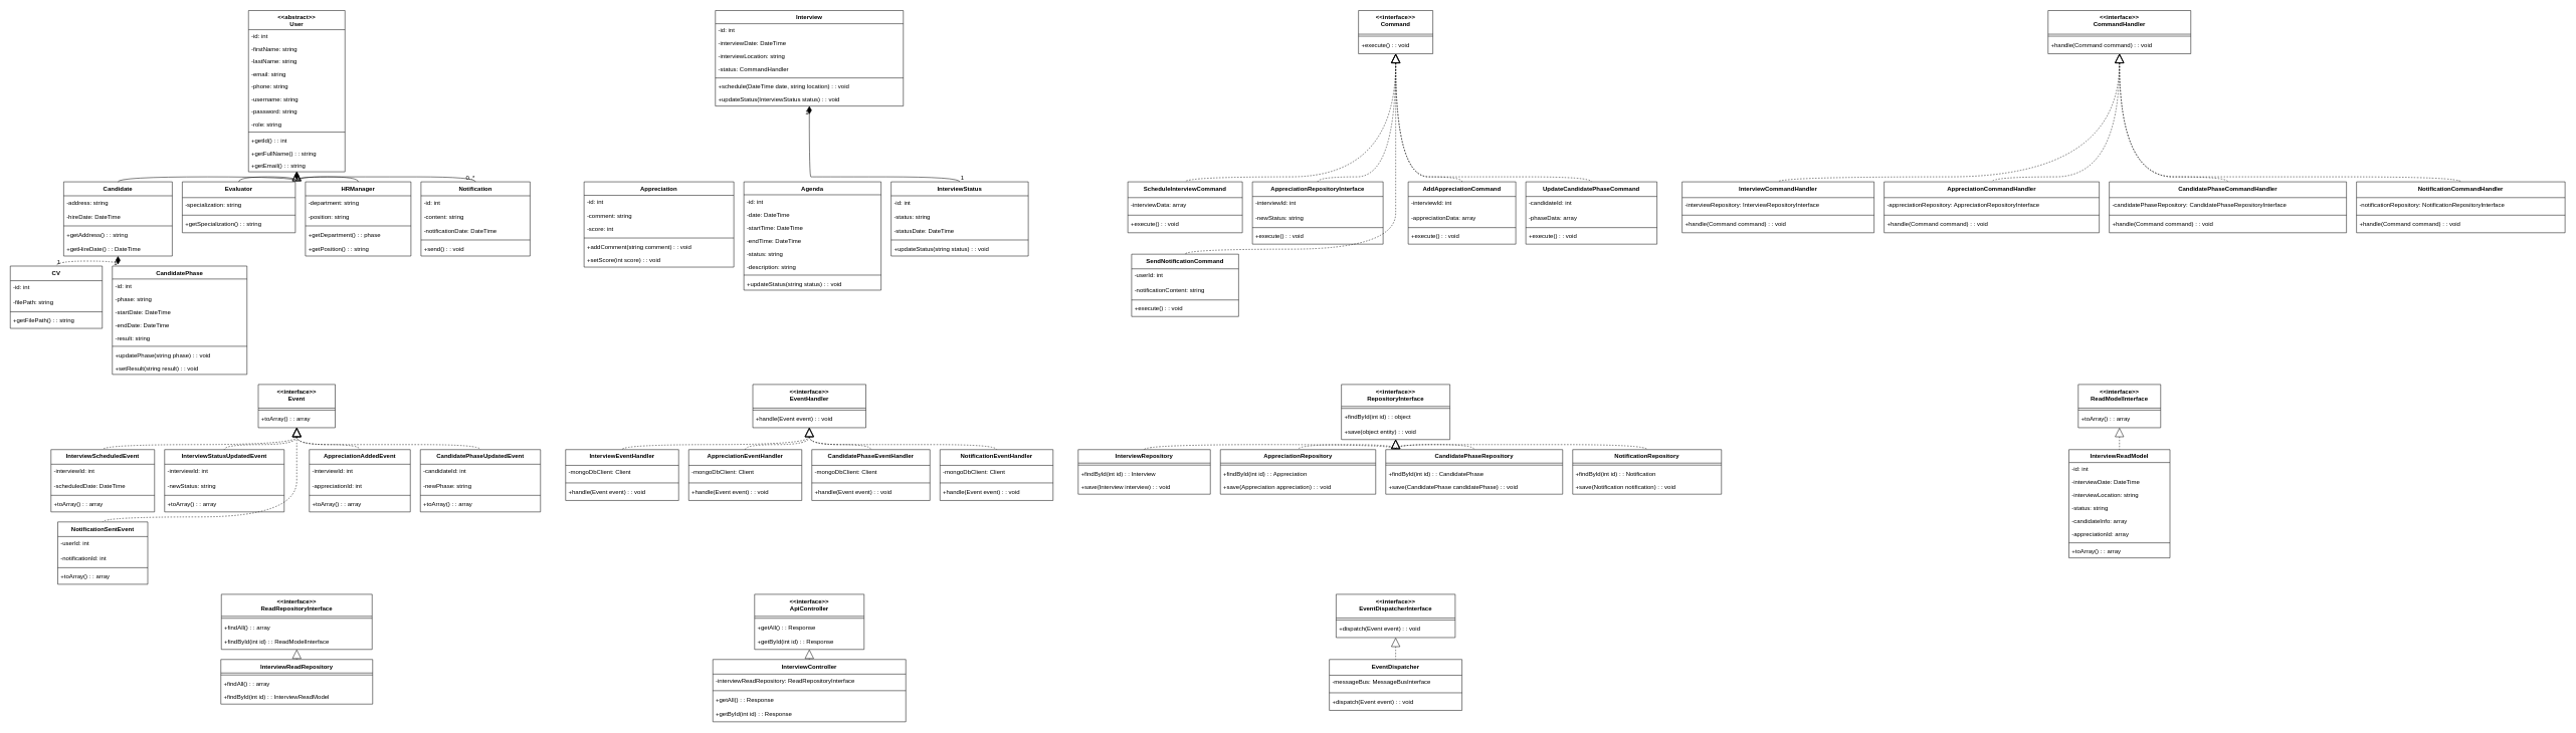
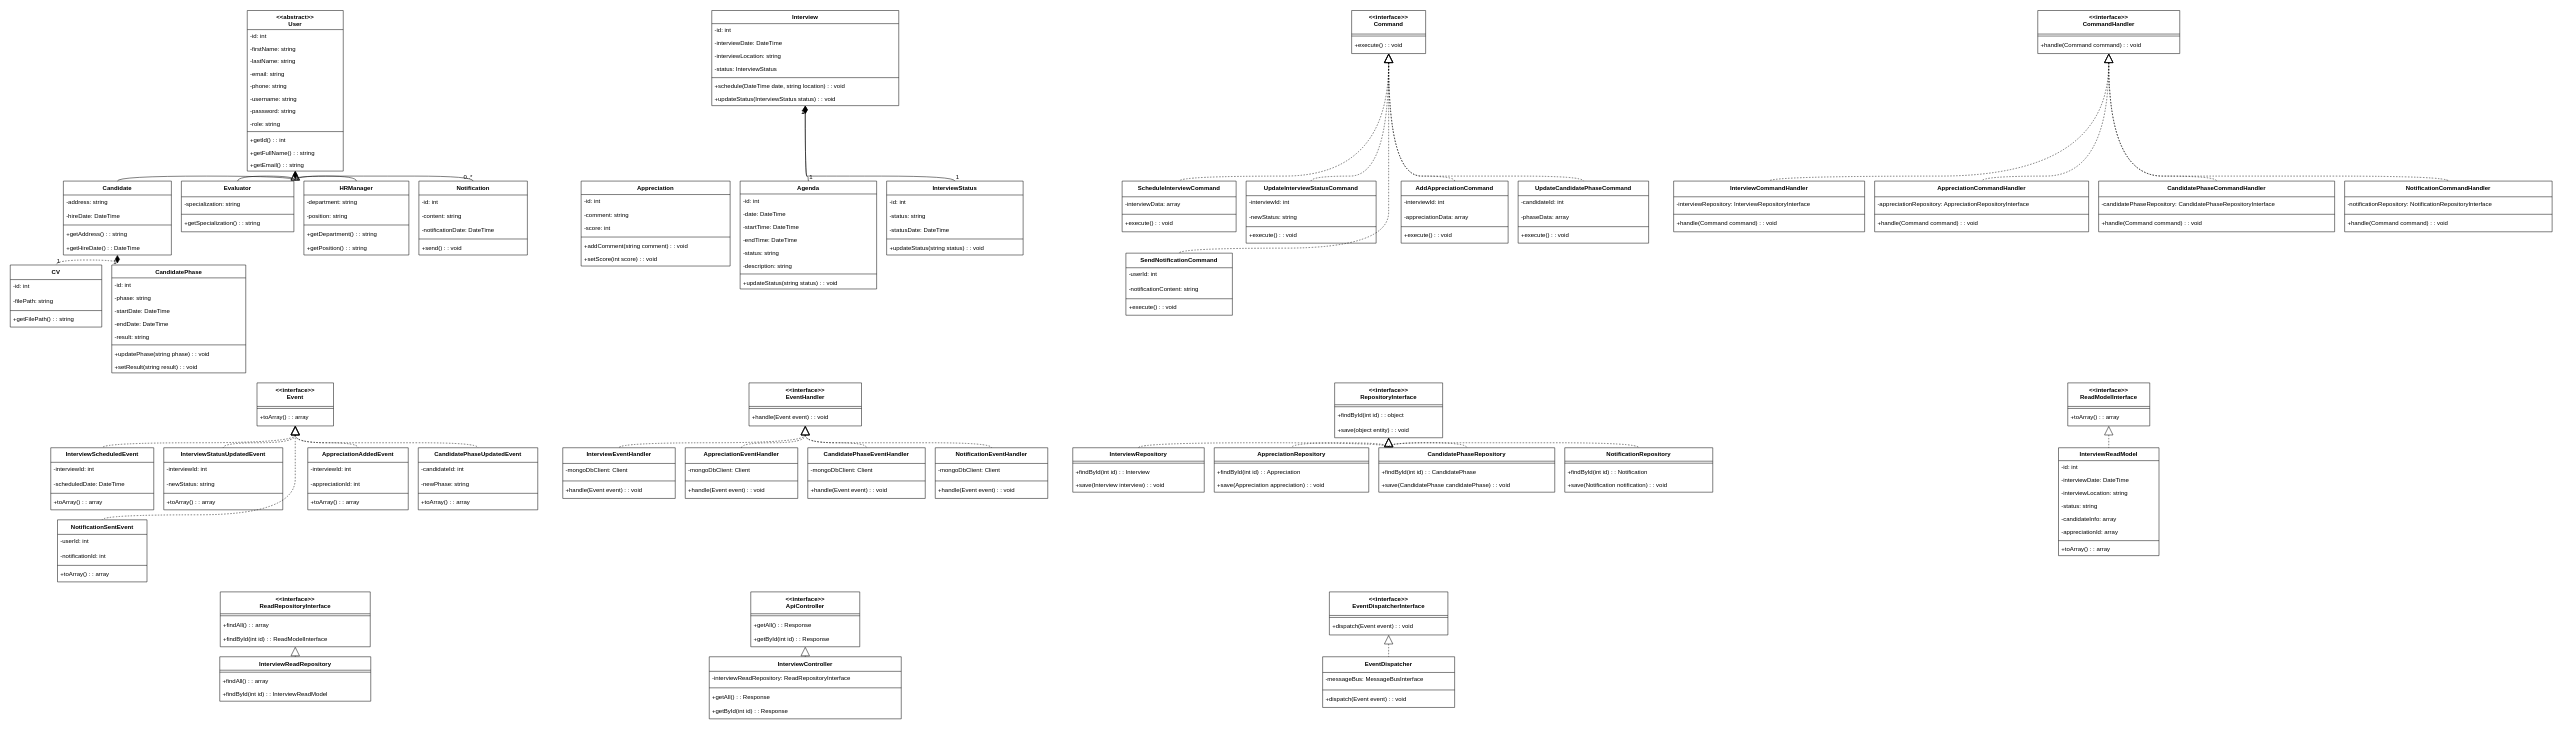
- <mxCell id="35" value="-status: CommandHandler" style="text;strokeColor=none;fillColor=none;align=left;verticalAlign=top;spacingLeft=4;spacingRight=4;overflow=hidden;rotatable=0;points=[[0,0.5],[1,0.5]];portConstraint=eastwest;" vertex="1" parent="31"><mxGeometry y="104.257" width="374" height="26" as="geometry" /></mxCell>
+ <mxCell id="35" value="-status: InterviewStatus" style="text;strokeColor=none;fillColor=none;align=left;verticalAlign=top;spacingLeft=4;spacingRight=4;overflow=hidden;rotatable=0;points=[[0,0.5],[1,0.5]];portConstraint=eastwest;" vertex="1" parent="31"><mxGeometry y="104.257" width="374" height="26" as="geometry" /></mxCell>
+ <mxCell id="242" value="" style="curved=1;startArrow=diamondThin;startSize=14;startFill=1;endArrow=none;rounded=0;edgeStyle=orthogonalEdgeStyle;" edge="1" parent="1" source="31" target="51"><mxGeometry relative="1" as="geometry"><Array as="points"><mxPoint x="1610" y="205.257" /><mxPoint x="1610" y="351.184" /><mxPoint x="1616.25" y="351.184" /><mxPoint x="1616.25" y="356.184" /></Array></mxGeometry></mxCell>
+ <mxCell id="243" value="1" style="edgeLabel;resizable=0;labelBackgroundColor=none;fontSize=12;align=right;verticalAlign=top;" vertex="1" parent="242"><mxGeometry x="-1" relative="1" as="geometry" /></mxCell>
+ <mxCell id="244" value="1" style="edgeLabel;resizable=0;labelBackgroundColor=none;fontSize=12;align=left;verticalAlign=bottom;" vertex="1" parent="242"><mxGeometry x="1" relative="1" as="geometry" /></mxCell>
- <mxCell id="88" value="AppreciationRepositoryInterface" style="swimlane;fontStyle=1;align=center;verticalAlign=top;childLayout=stackLayout;horizontal=1;startSize=29.15;horizontalStack=0;resizeParent=1;resizeParentMax=0;resizeLast=0;collapsible=0;marginBottom=0;" vertex="1" parent="1"><mxGeometry x="2491.75" y="361.184" width="260" height="124.15" as="geometry" /></mxCell>
+ <mxCell id="88" value="UpdateInterviewStatusCommand" style="swimlane;fontStyle=1;align=center;verticalAlign=top;childLayout=stackLayout;horizontal=1;startSize=29.15;horizontalStack=0;resizeParent=1;resizeParentMax=0;resizeLast=0;collapsible=0;marginBottom=0;" vertex="1" parent="1"><mxGeometry x="2491.75" y="361.184" width="260" height="124.15" as="geometry" /></mxCell>
- <mxCell id="29" value="+getDepartment() : : phase" style="text;strokeColor=none;fillColor=none;align=left;verticalAlign=top;spacingLeft=4;spacingRight=4;overflow=hidden;rotatable=0;points=[[0,0.5],[1,0.5]];portConstraint=eastwest;" vertex="1" parent="25"><mxGeometry y="91.8" width="210" height="28" as="geometry" /></mxCell>
+ <mxCell id="29" value="+getDepartment() : : string" style="text;strokeColor=none;fillColor=none;align=left;verticalAlign=top;spacingLeft=4;spacingRight=4;overflow=hidden;rotatable=0;points=[[0,0.5],[1,0.5]];portConstraint=eastwest;" vertex="1" parent="25"><mxGeometry y="91.8" width="210" height="28" as="geometry" /></mxCell>
